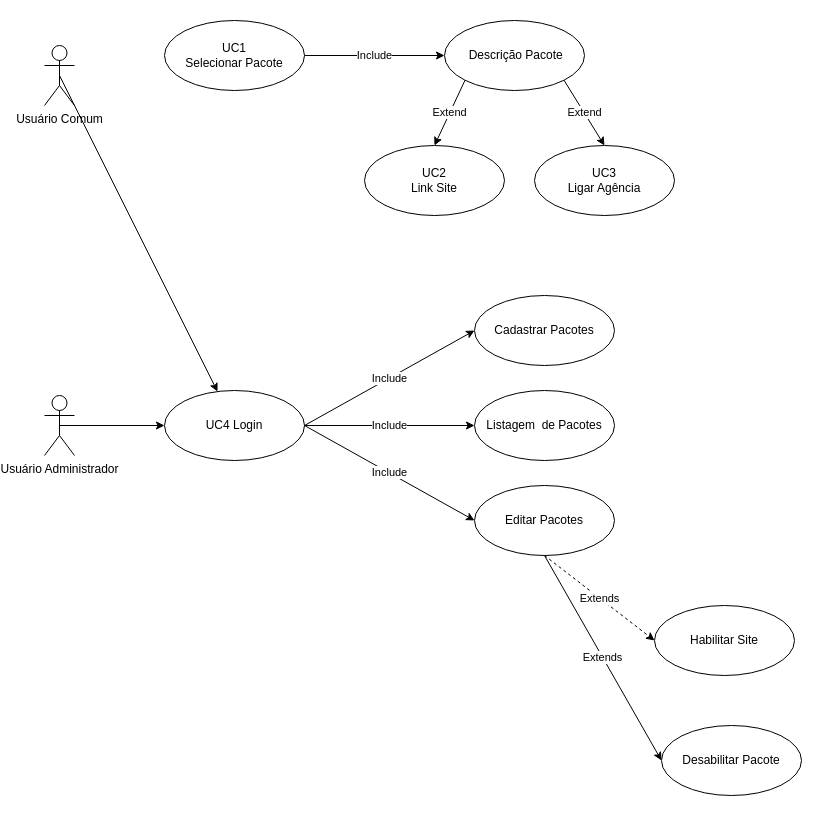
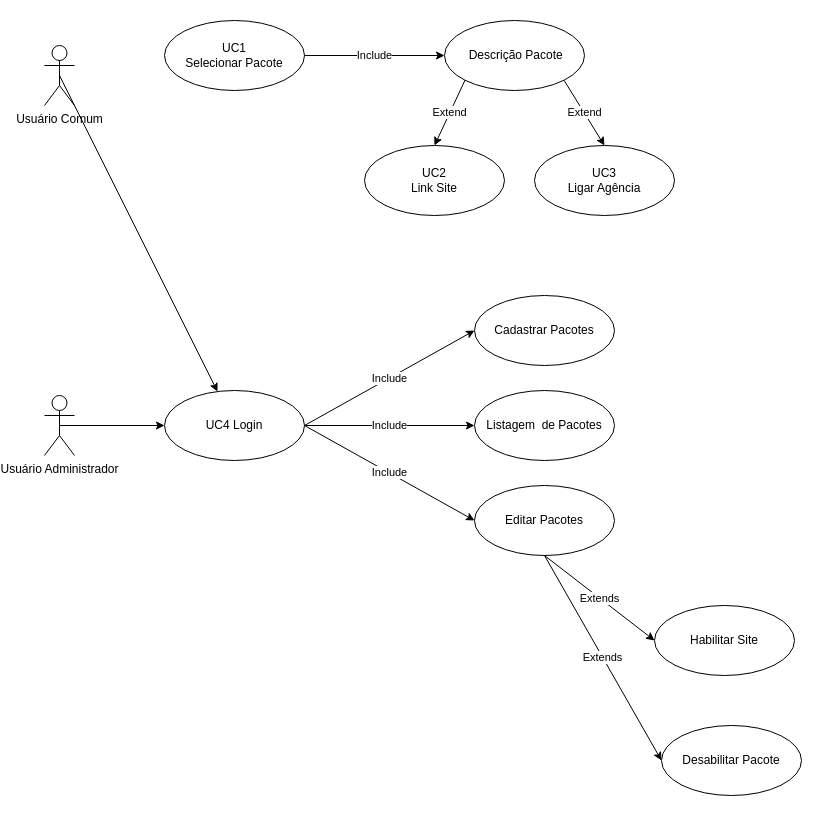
- <mxCell id="21" value="Extends" style="endArrow=classic;html=1;exitX=0.5;exitY=1;exitDx=0;exitDy=0;entryX=0;entryY=0.5;entryDx=0;entryDy=0;dashed=1;" edge="1" parent="1" source="19" target="20"><mxGeometry width="50" height="50" relative="1" as="geometry"><mxPoint x="520" y="545" as="sourcePoint" /><mxPoint x="690" y="640" as="targetPoint" /></mxGeometry></mxCell>
+ <mxCell id="21" value="Extends" style="endArrow=classic;html=1;exitX=0.5;exitY=1;exitDx=0;exitDy=0;entryX=0;entryY=0.5;entryDx=0;entryDy=0;" edge="1" parent="1" source="19" target="20"><mxGeometry width="50" height="50" relative="1" as="geometry"><mxPoint x="520" y="545" as="sourcePoint" /><mxPoint x="690" y="640" as="targetPoint" /></mxGeometry></mxCell>
